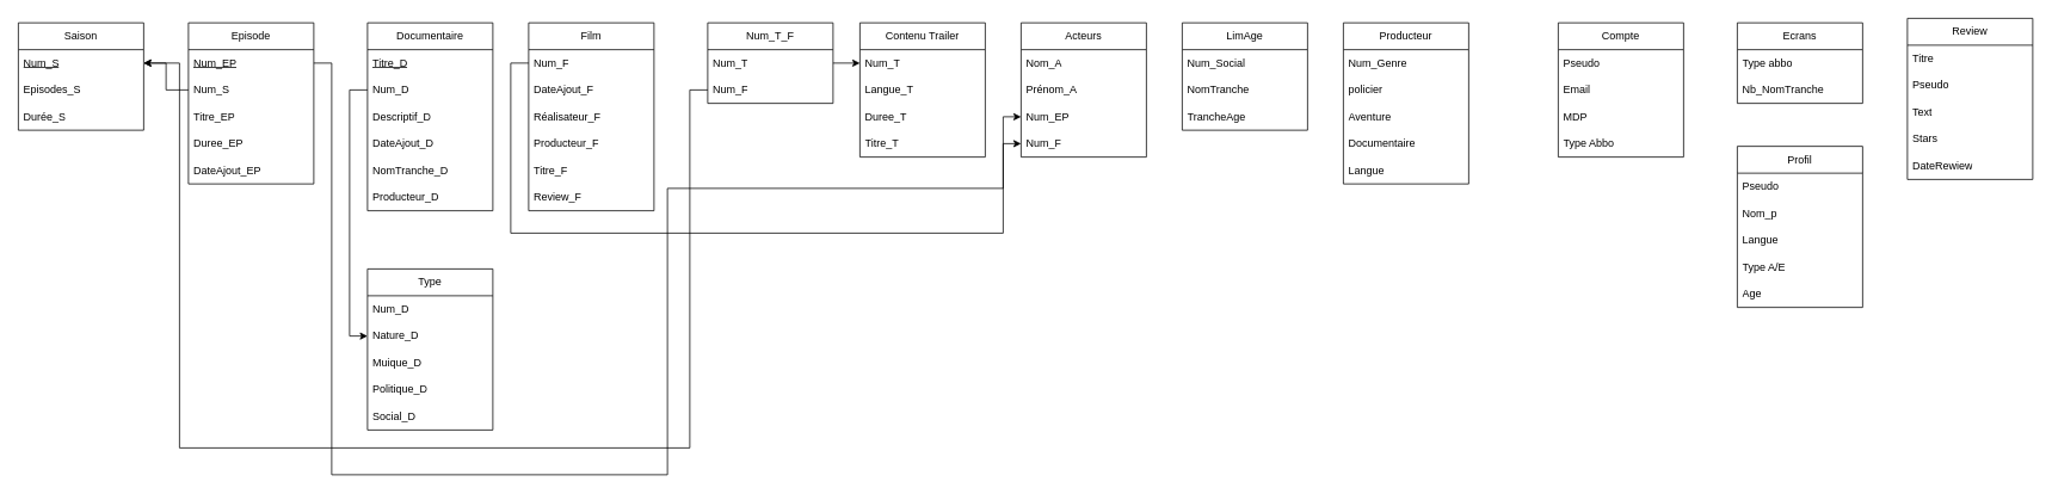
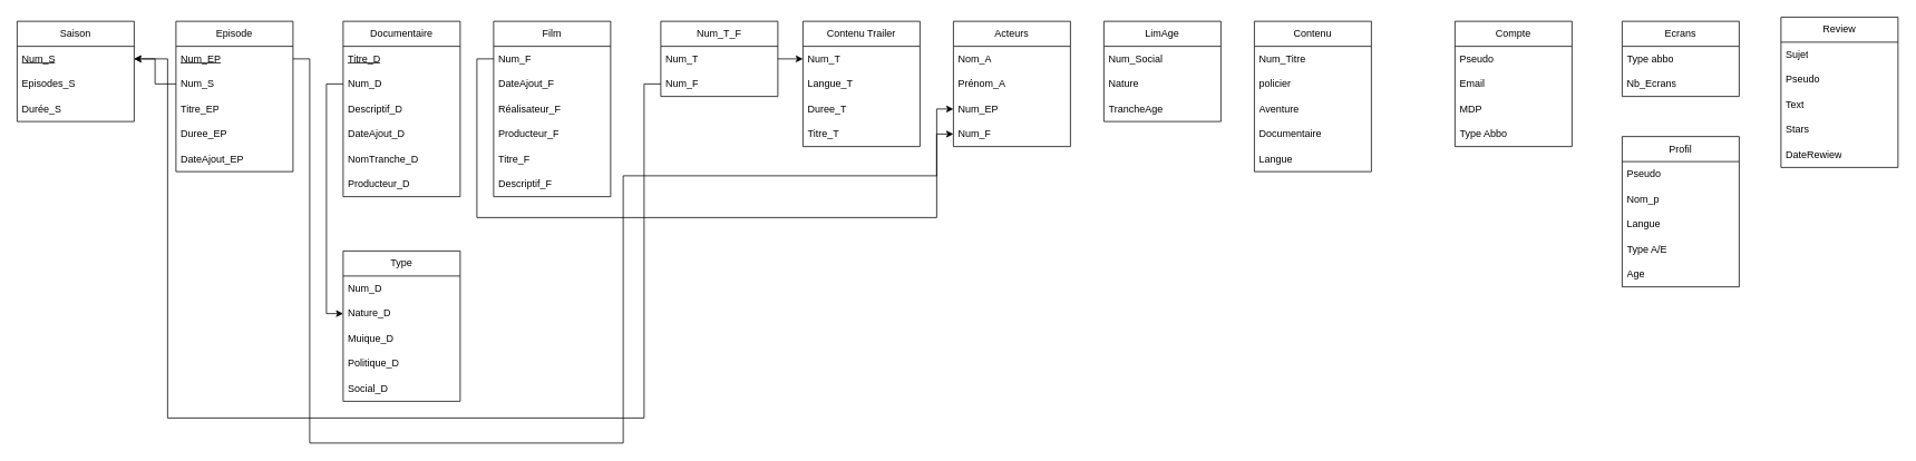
- <mxCell id="43" value="Producteur" style="swimlane;fontStyle=0;childLayout=stackLayout;horizontal=1;startSize=30;horizontalStack=0;resizeParent=1;resizeParentMax=0;resizeLast=0;collapsible=1;marginBottom=0;whiteSpace=wrap;html=1;" vertex="1" parent="1"><mxGeometry x="1500" y="25" width="140" height="180" as="geometry" /></mxCell>
+ <mxCell id="43" value="Contenu" style="swimlane;fontStyle=0;childLayout=stackLayout;horizontal=1;startSize=30;horizontalStack=0;resizeParent=1;resizeParentMax=0;resizeLast=0;collapsible=1;marginBottom=0;whiteSpace=wrap;html=1;" vertex="1" parent="1"><mxGeometry x="1500" y="25" width="140" height="180" as="geometry" /></mxCell>
- <mxCell id="64" value="Titre" style="text;strokeColor=none;fillColor=none;align=left;verticalAlign=middle;spacingLeft=4;spacingRight=4;overflow=hidden;points=[[0,0.5],[1,0.5]];portConstraint=eastwest;rotatable=0;whiteSpace=wrap;html=1;" vertex="1" parent="63"><mxGeometry y="30" width="140" height="30" as="geometry" /></mxCell>
+ <mxCell id="64" value="Sujet" style="text;strokeColor=none;fillColor=none;align=left;verticalAlign=middle;spacingLeft=4;spacingRight=4;overflow=hidden;points=[[0,0.5],[1,0.5]];portConstraint=eastwest;rotatable=0;whiteSpace=wrap;html=1;" vertex="1" parent="63"><mxGeometry y="30" width="140" height="30" as="geometry" /></mxCell>
- <mxCell id="44" value="Num_Genre" style="text;strokeColor=none;fillColor=none;align=left;verticalAlign=middle;spacingLeft=4;spacingRight=4;overflow=hidden;points=[[0,0.5],[1,0.5]];portConstraint=eastwest;rotatable=0;whiteSpace=wrap;html=1;" vertex="1" parent="43"><mxGeometry y="30" width="140" height="30" as="geometry" /></mxCell>
+ <mxCell id="44" value="Num_Titre" style="text;strokeColor=none;fillColor=none;align=left;verticalAlign=middle;spacingLeft=4;spacingRight=4;overflow=hidden;points=[[0,0.5],[1,0.5]];portConstraint=eastwest;rotatable=0;whiteSpace=wrap;html=1;" vertex="1" parent="43"><mxGeometry y="30" width="140" height="30" as="geometry" /></mxCell>
- <mxCell id="41" value="NomTranche" style="text;strokeColor=none;fillColor=none;align=left;verticalAlign=middle;spacingLeft=4;spacingRight=4;overflow=hidden;points=[[0,0.5],[1,0.5]];portConstraint=eastwest;rotatable=0;whiteSpace=wrap;html=1;" vertex="1" parent="39"><mxGeometry y="60" width="140" height="30" as="geometry" /></mxCell>
+ <mxCell id="41" value="Nature" style="text;strokeColor=none;fillColor=none;align=left;verticalAlign=middle;spacingLeft=4;spacingRight=4;overflow=hidden;points=[[0,0.5],[1,0.5]];portConstraint=eastwest;rotatable=0;whiteSpace=wrap;html=1;" vertex="1" parent="39"><mxGeometry y="60" width="140" height="30" as="geometry" /></mxCell>
- <mxCell id="56" value="Nb_NomTranche" style="text;strokeColor=none;fillColor=none;align=left;verticalAlign=middle;spacingLeft=4;spacingRight=4;overflow=hidden;points=[[0,0.5],[1,0.5]];portConstraint=eastwest;rotatable=0;whiteSpace=wrap;html=1;" vertex="1" parent="54"><mxGeometry y="60" width="140" height="30" as="geometry" /></mxCell>
+ <mxCell id="56" value="Nb_Ecrans" style="text;strokeColor=none;fillColor=none;align=left;verticalAlign=middle;spacingLeft=4;spacingRight=4;overflow=hidden;points=[[0,0.5],[1,0.5]];portConstraint=eastwest;rotatable=0;whiteSpace=wrap;html=1;" vertex="1" parent="54"><mxGeometry y="60" width="140" height="30" as="geometry" /></mxCell>
- <mxCell id="25" value="Review_F" style="text;strokeColor=none;fillColor=none;align=left;verticalAlign=middle;spacingLeft=4;spacingRight=4;overflow=hidden;points=[[0,0.5],[1,0.5]];portConstraint=eastwest;rotatable=0;whiteSpace=wrap;html=1;" vertex="1" parent="19"><mxGeometry y="180" width="140" height="30" as="geometry" /></mxCell>
+ <mxCell id="25" value="Descriptif_F" style="text;strokeColor=none;fillColor=none;align=left;verticalAlign=middle;spacingLeft=4;spacingRight=4;overflow=hidden;points=[[0,0.5],[1,0.5]];portConstraint=eastwest;rotatable=0;whiteSpace=wrap;html=1;" vertex="1" parent="19"><mxGeometry y="180" width="140" height="30" as="geometry" /></mxCell>
